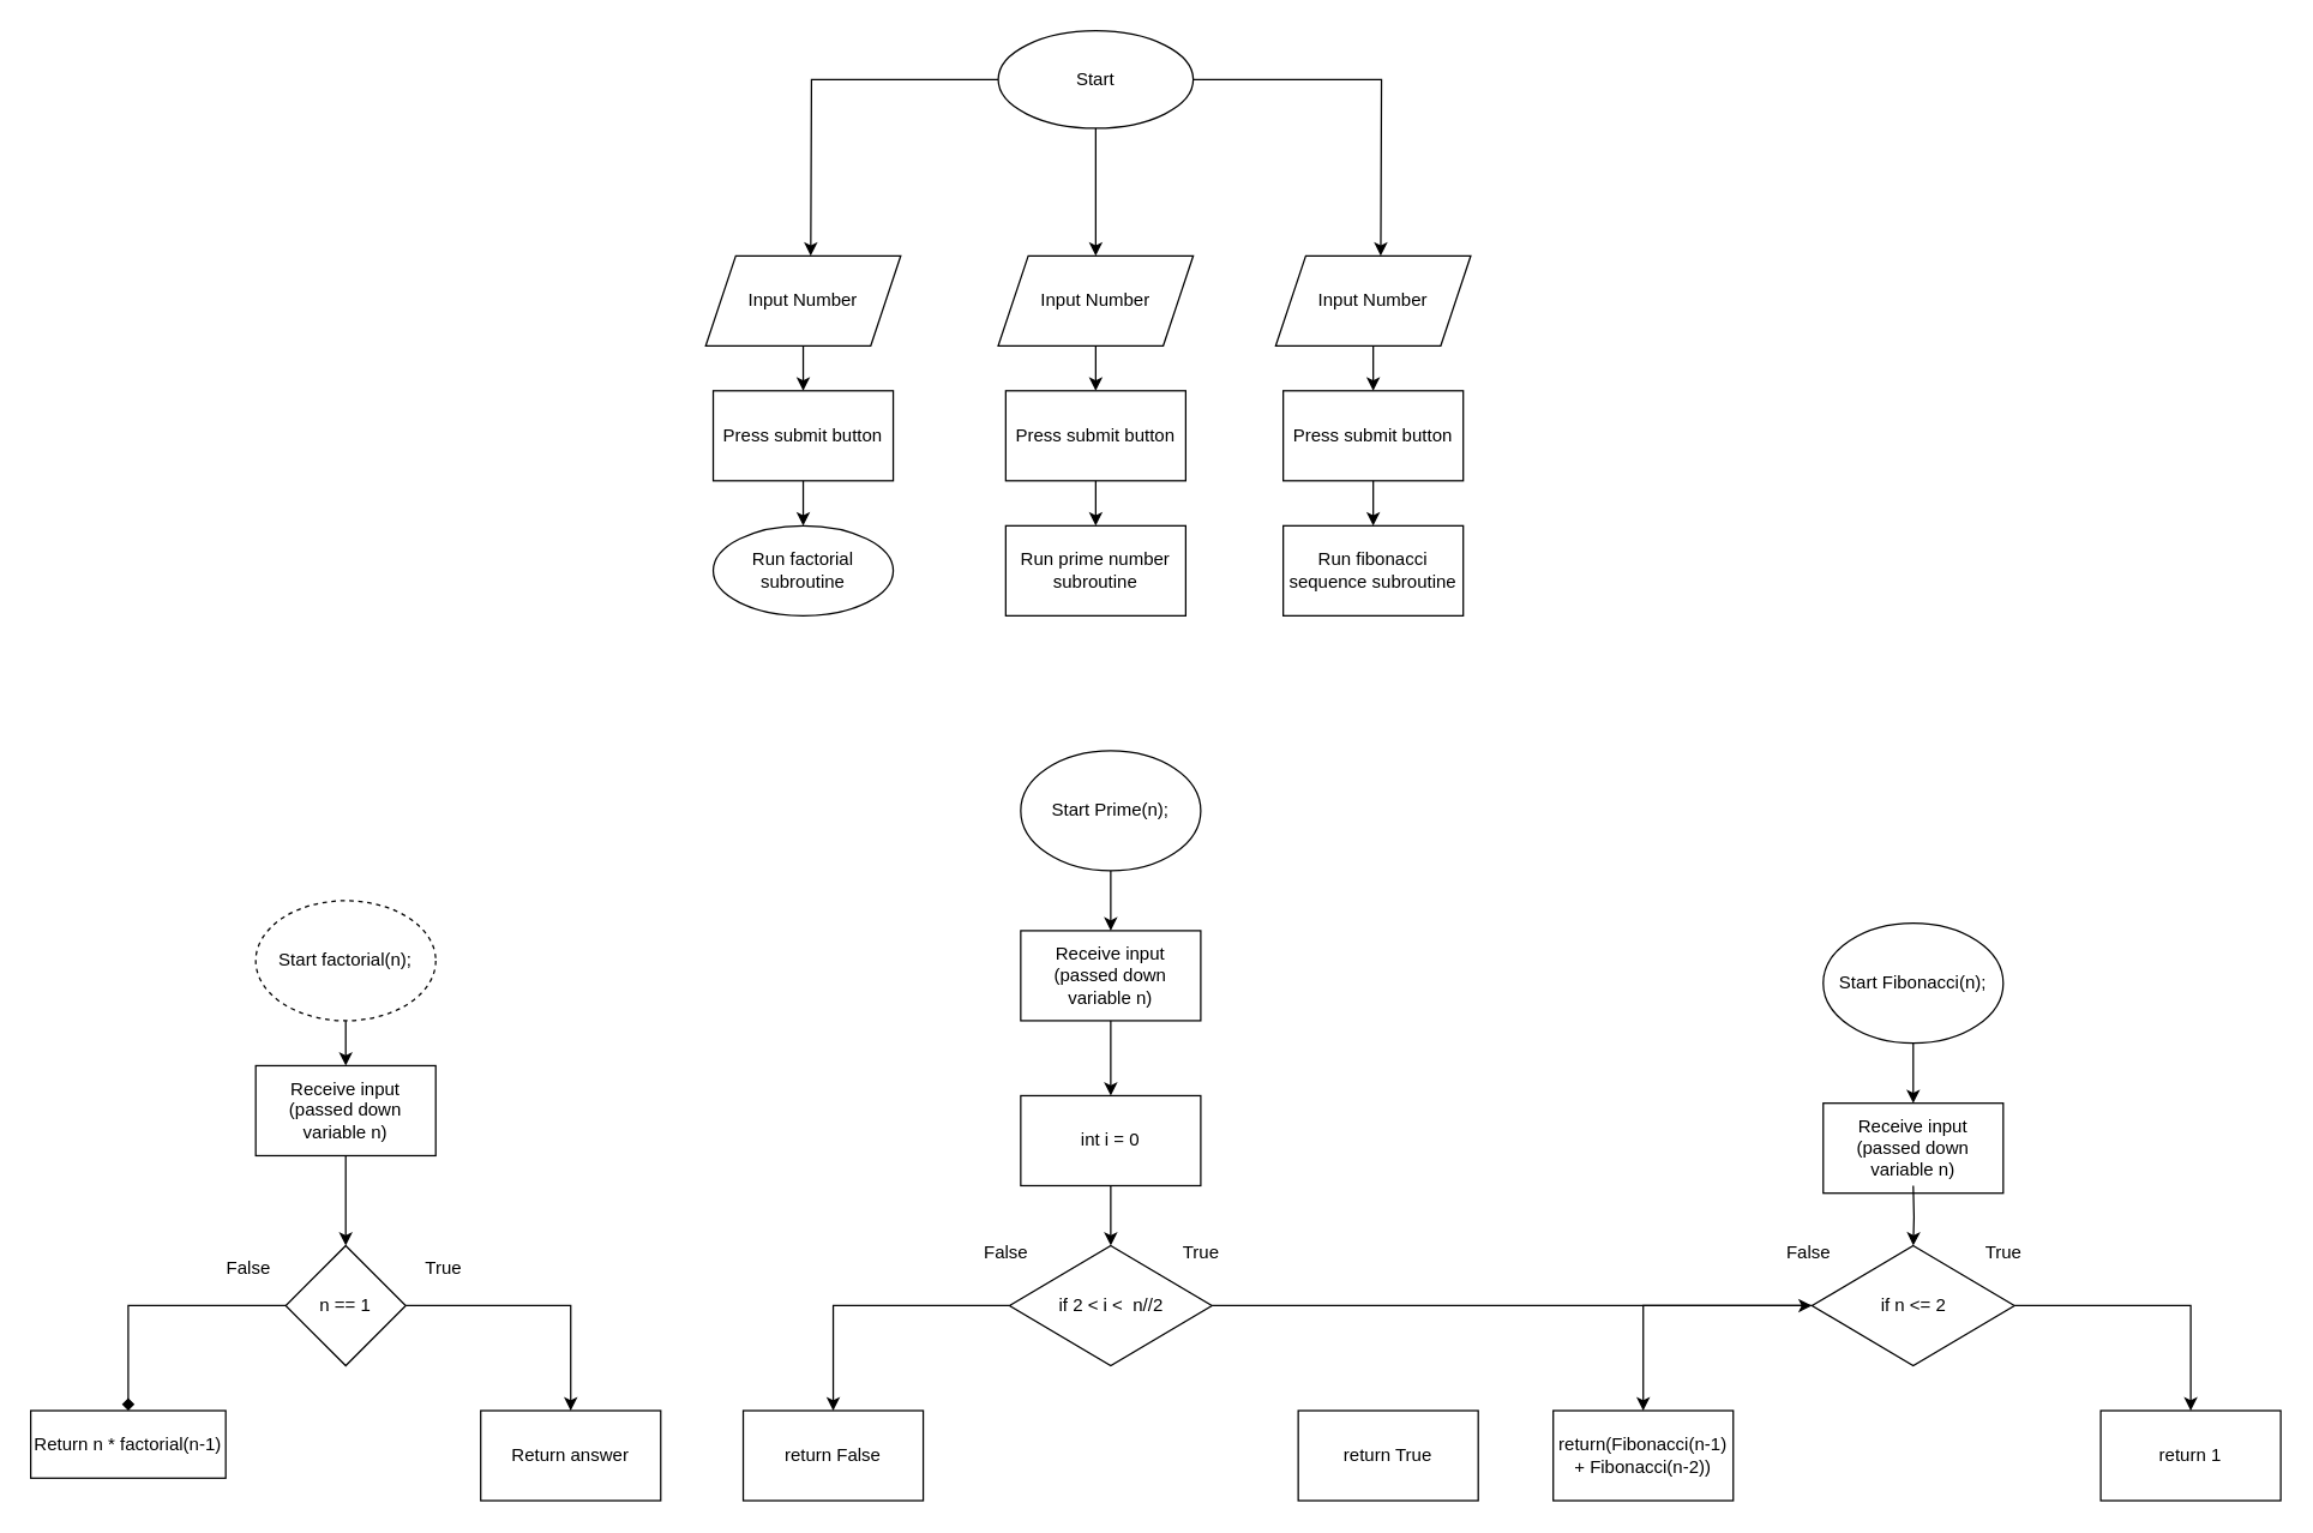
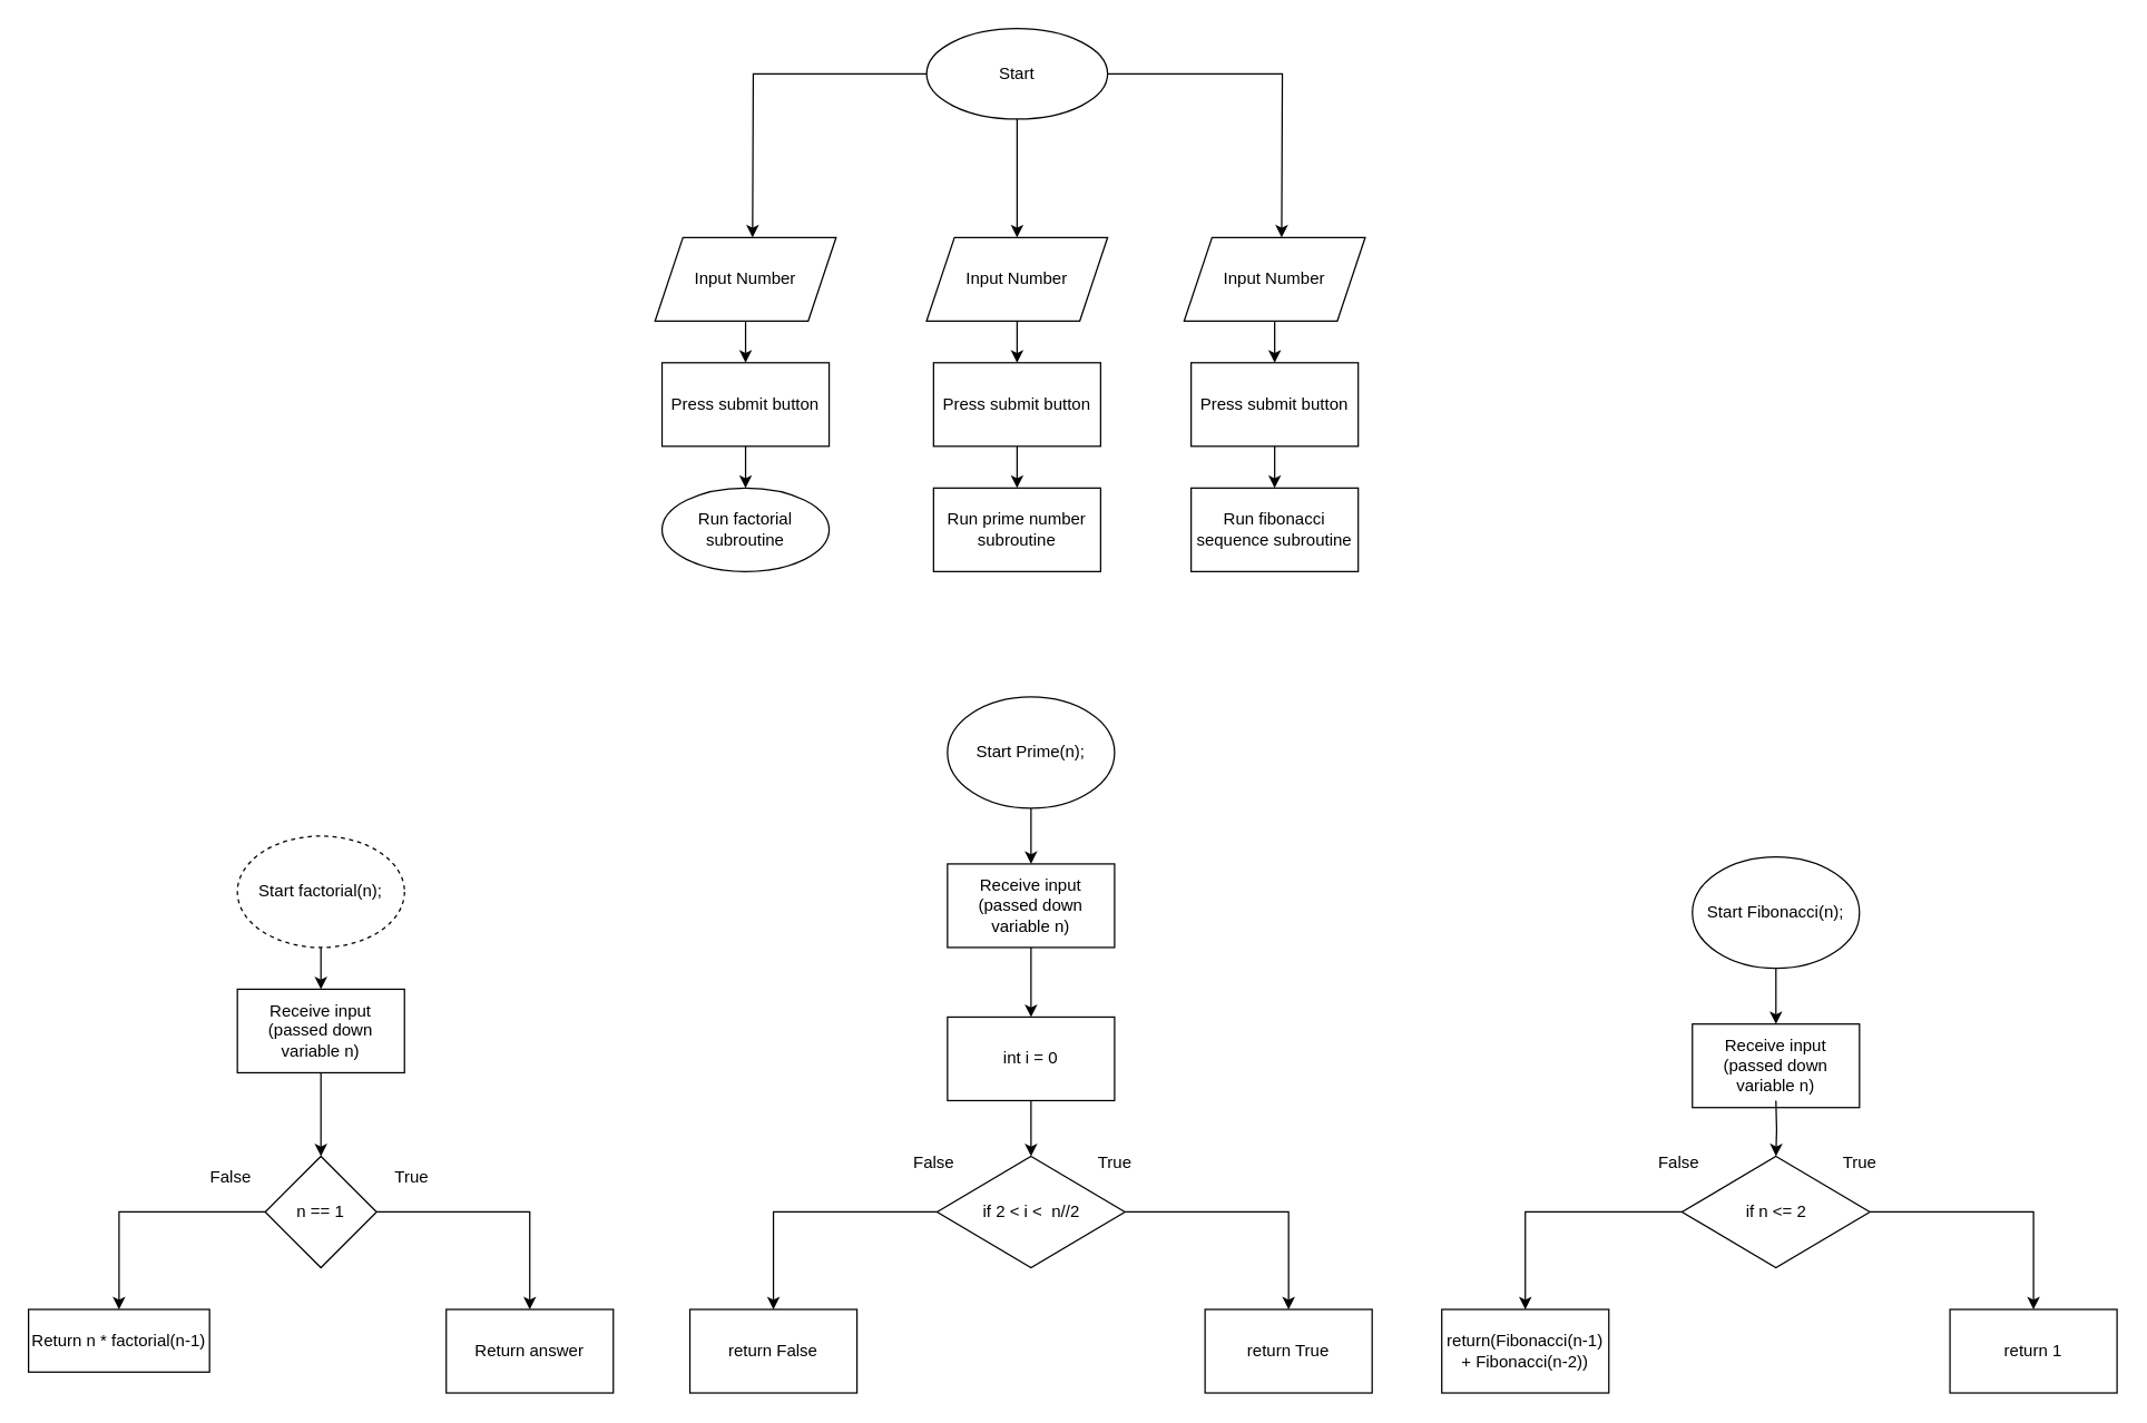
- <mxCell id="37" value="" style="edgeStyle=orthogonalEdgeStyle;rounded=0;orthogonalLoop=1;jettySize=auto;html=1;" edge="1" parent="1" source="38" target="50"><mxGeometry relative="1" as="geometry" /></mxCell>
+ <mxCell id="37" value="" style="edgeStyle=orthogonalEdgeStyle;rounded=0;orthogonalLoop=1;jettySize=auto;html=1;" edge="1" parent="1" source="38" target="42"><mxGeometry relative="1" as="geometry" /></mxCell>
- <mxCell id="25" value="" style="edgeStyle=orthogonalEdgeStyle;rounded=0;orthogonalLoop=1;jettySize=auto;html=1;endArrow=diamond;" edge="1" parent="1" source="26" target="27"><mxGeometry relative="1" as="geometry" /></mxCell>
+ <mxCell id="25" value="" style="edgeStyle=orthogonalEdgeStyle;rounded=0;orthogonalLoop=1;jettySize=auto;html=1;" edge="1" parent="1" source="26" target="27"><mxGeometry relative="1" as="geometry" /></mxCell>
